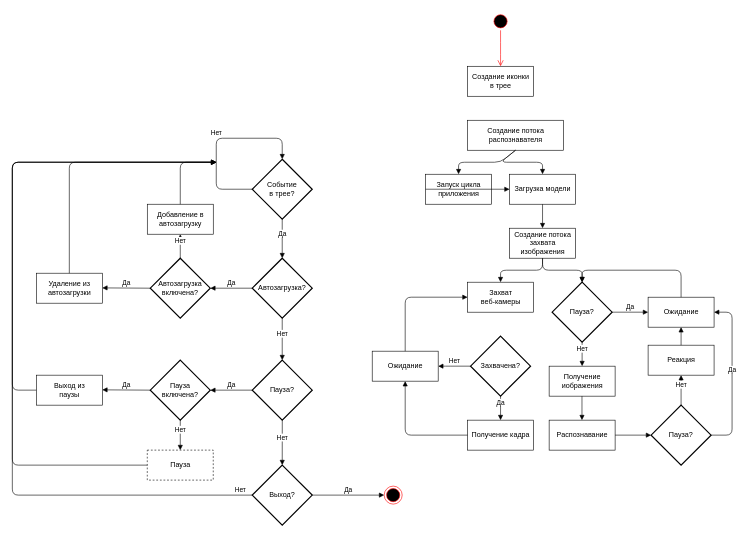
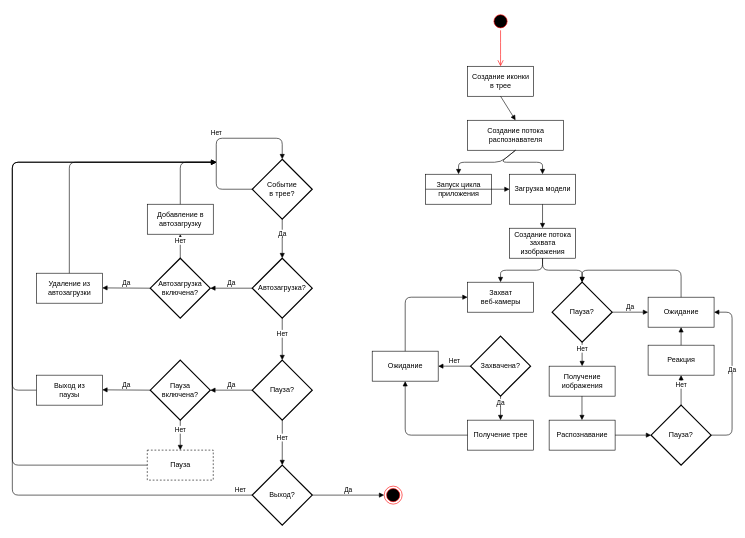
+ <mxCell id="6" value="&lt;br&gt;" style="html=1;verticalAlign=bottom;endArrow=block;exitX=0.5;exitY=1;exitDx=0;exitDy=0;entryX=0.5;entryY=0;entryDx=0;entryDy=0;" parent="1" source="4" target="5" edge="1"><mxGeometry width="80" relative="1" as="geometry"><mxPoint x="834" y="180" as="sourcePoint" /><mxPoint x="914" y="180" as="targetPoint" /></mxGeometry></mxCell>
- <mxCell id="20" value="Получение кадра" style="html=1;" parent="1" vertex="1"><mxGeometry x="779" y="700" width="110" height="50" as="geometry" /></mxCell>
+ <mxCell id="20" value="Получение трее" style="html=1;" parent="1" vertex="1"><mxGeometry x="779" y="700" width="110" height="50" as="geometry" /></mxCell>
